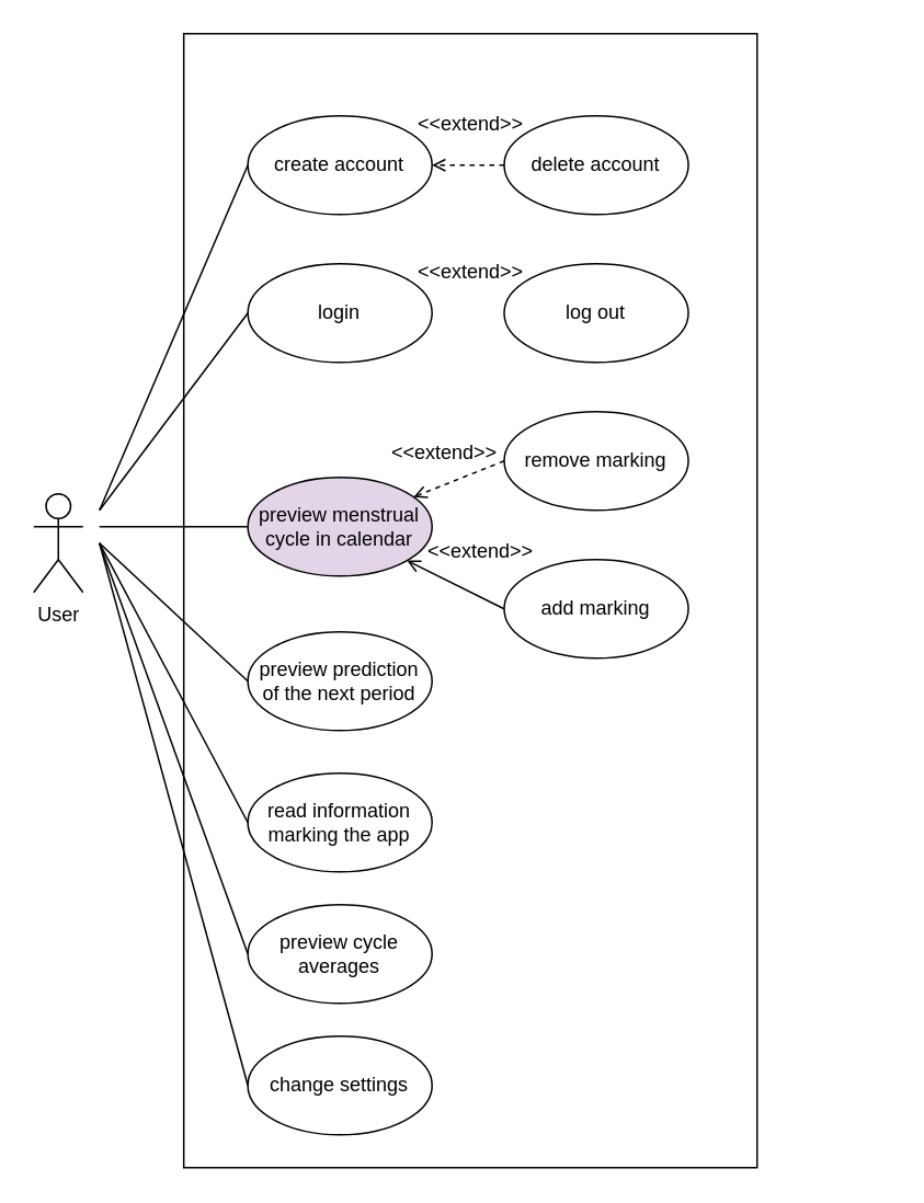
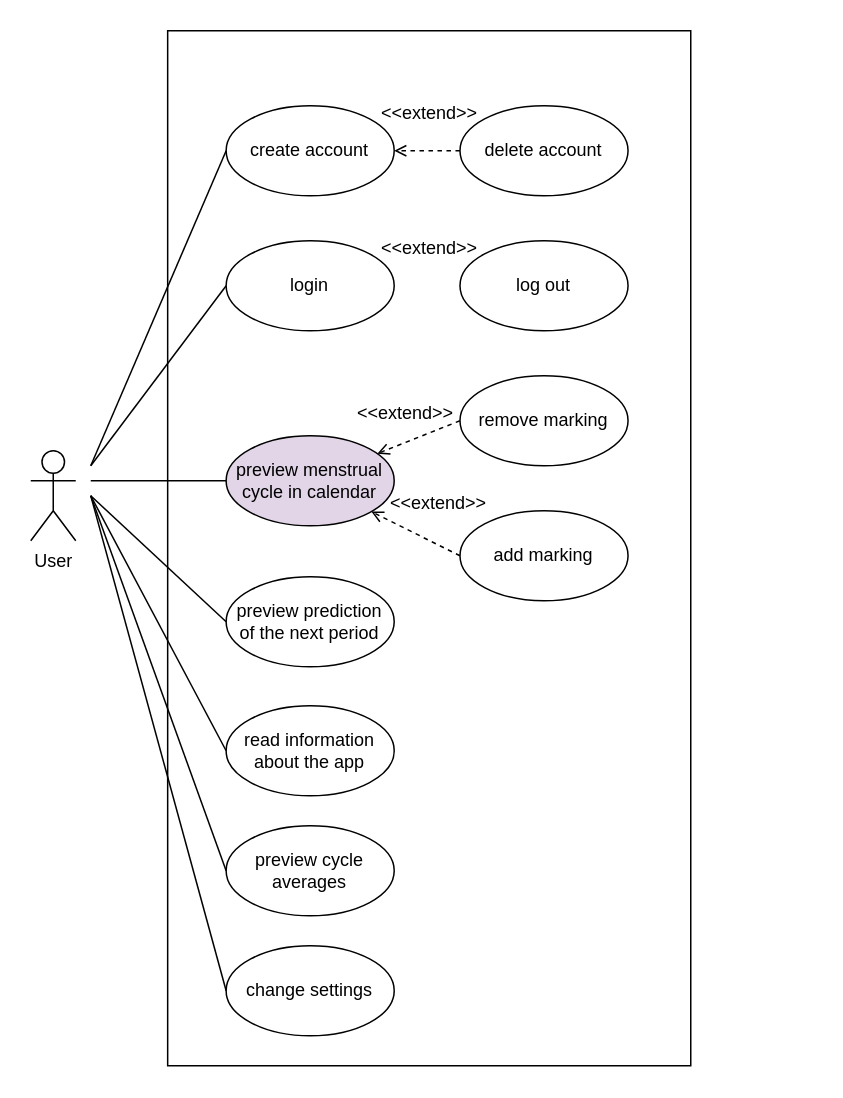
- <mxCell id="18" value="" style="endArrow=open;dashed=0;html=1;rounded=0;exitX=0;exitY=0.5;exitDx=0;exitDy=0;endFill=0;" edge="1" parent="3" source="7" target="5"><mxGeometry width="50" height="50" relative="1" as="geometry"><mxPoint x="156" y="210" as="sourcePoint" /><mxPoint x="101" y="232" as="targetPoint" /></mxGeometry></mxCell>
+ <mxCell id="18" value="" style="endArrow=open;dashed=1;html=1;rounded=0;exitX=0;exitY=0.5;exitDx=0;exitDy=0;endFill=0;" edge="1" parent="3" source="7" target="5"><mxGeometry width="50" height="50" relative="1" as="geometry"><mxPoint x="156" y="210" as="sourcePoint" /><mxPoint x="101" y="232" as="targetPoint" /></mxGeometry></mxCell>
- <mxCell id="13" value="read information marking the app" style="ellipse;whiteSpace=wrap;html=1;" vertex="1" parent="3"><mxGeometry x="-9.744" y="390" width="112.051" height="60" as="geometry" /></mxCell>
+ <mxCell id="13" value="read information about the app" style="ellipse;whiteSpace=wrap;html=1;" vertex="1" parent="3"><mxGeometry x="-9.744" y="390" width="112.051" height="60" as="geometry" /></mxCell>
